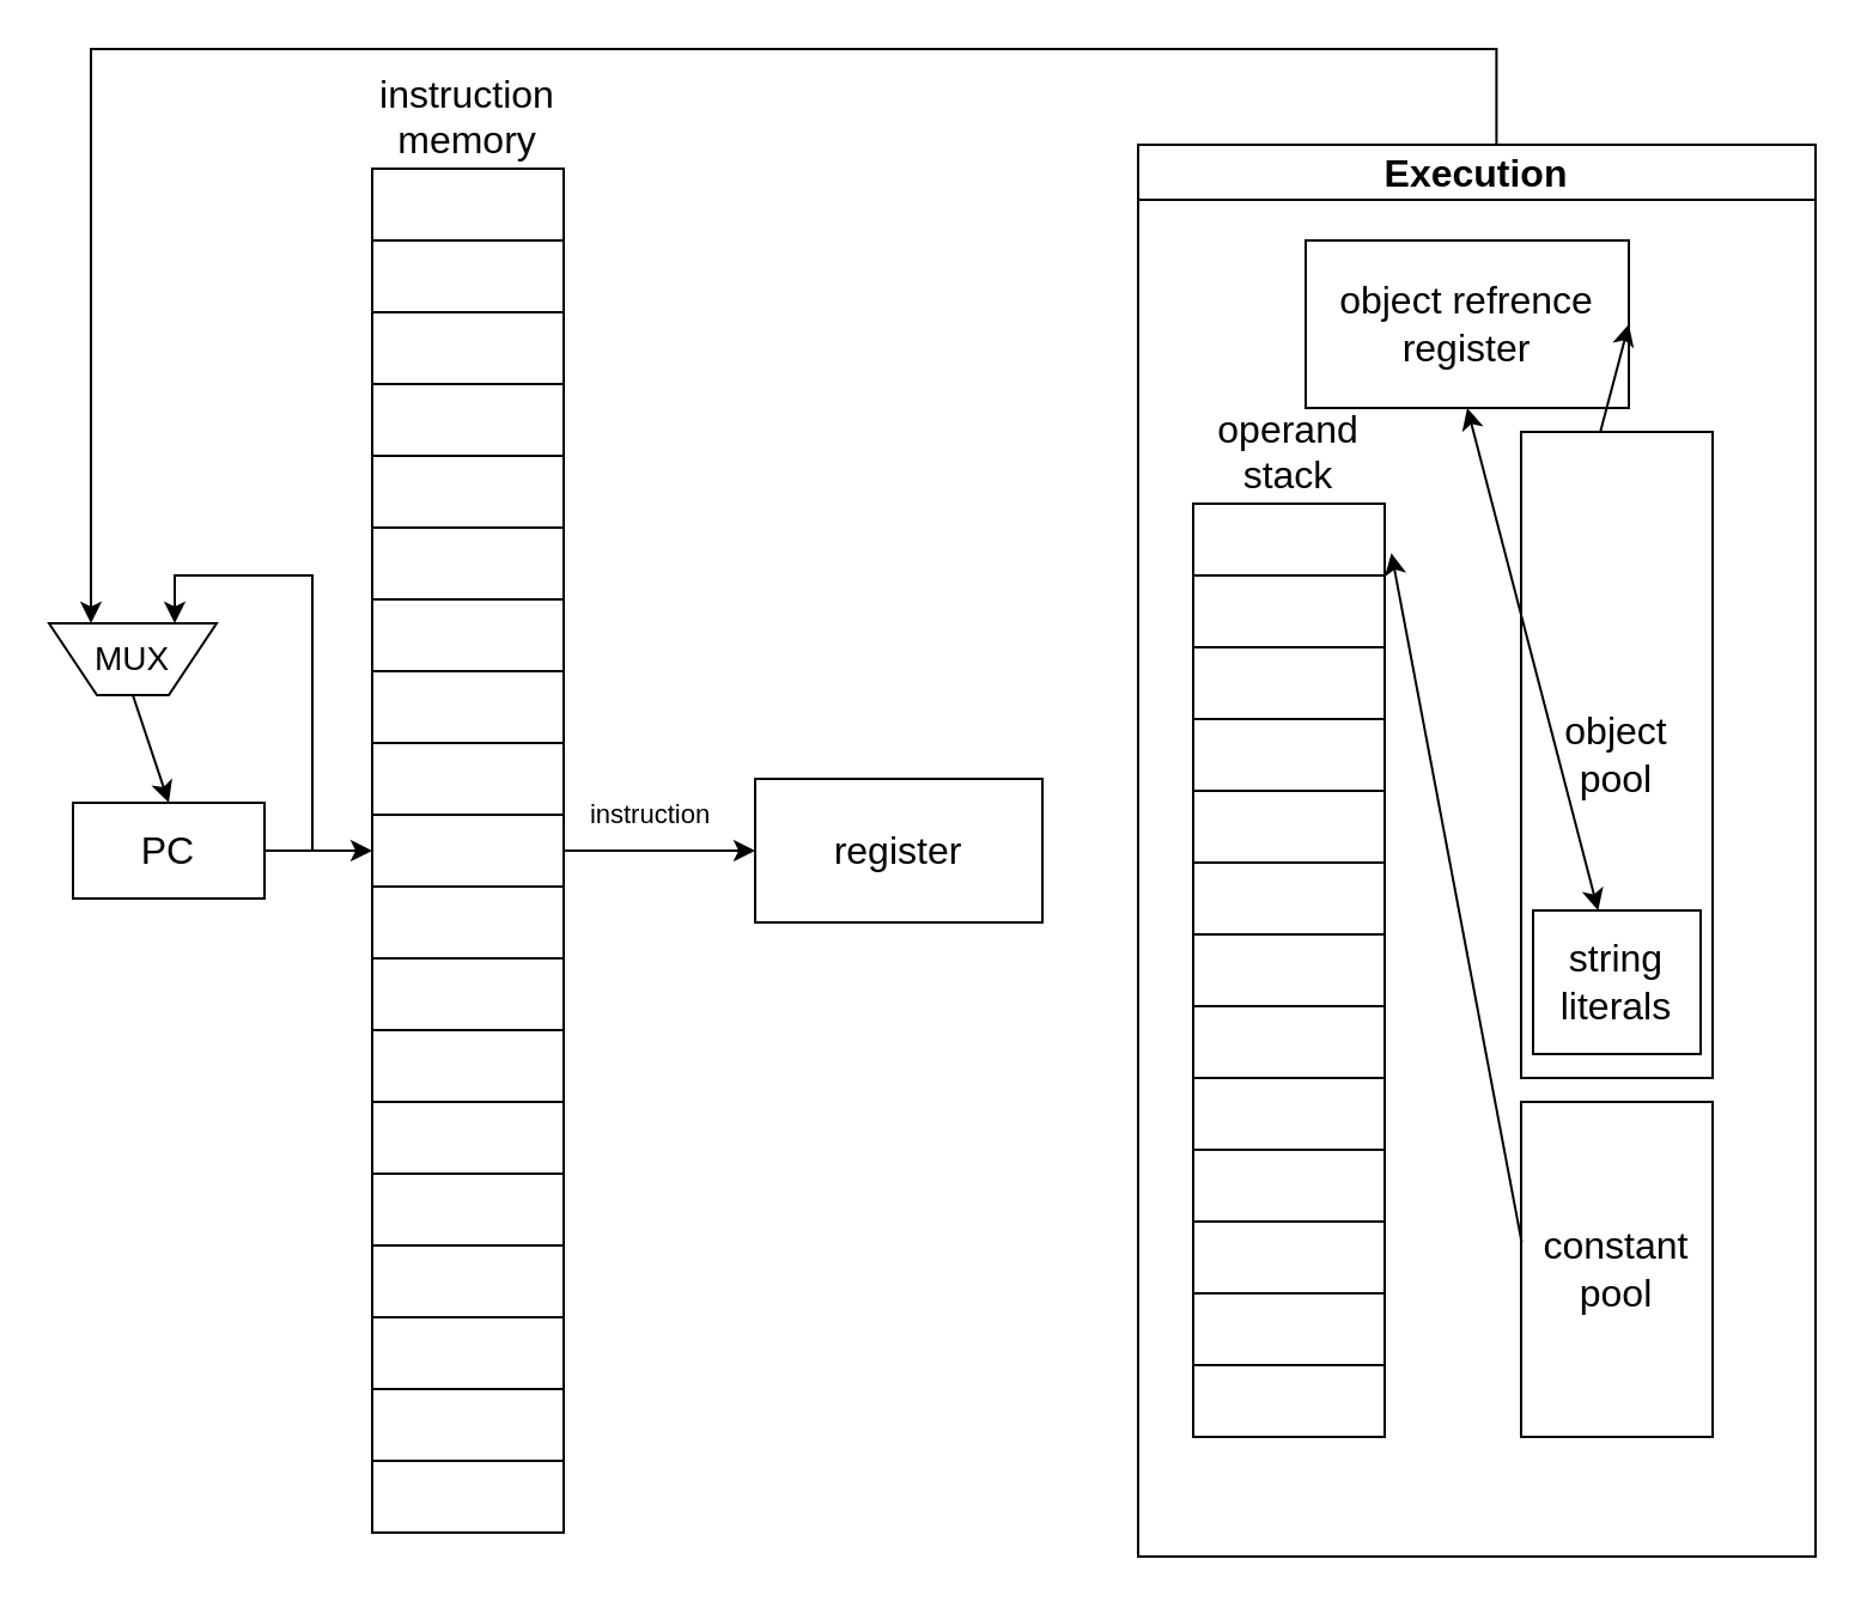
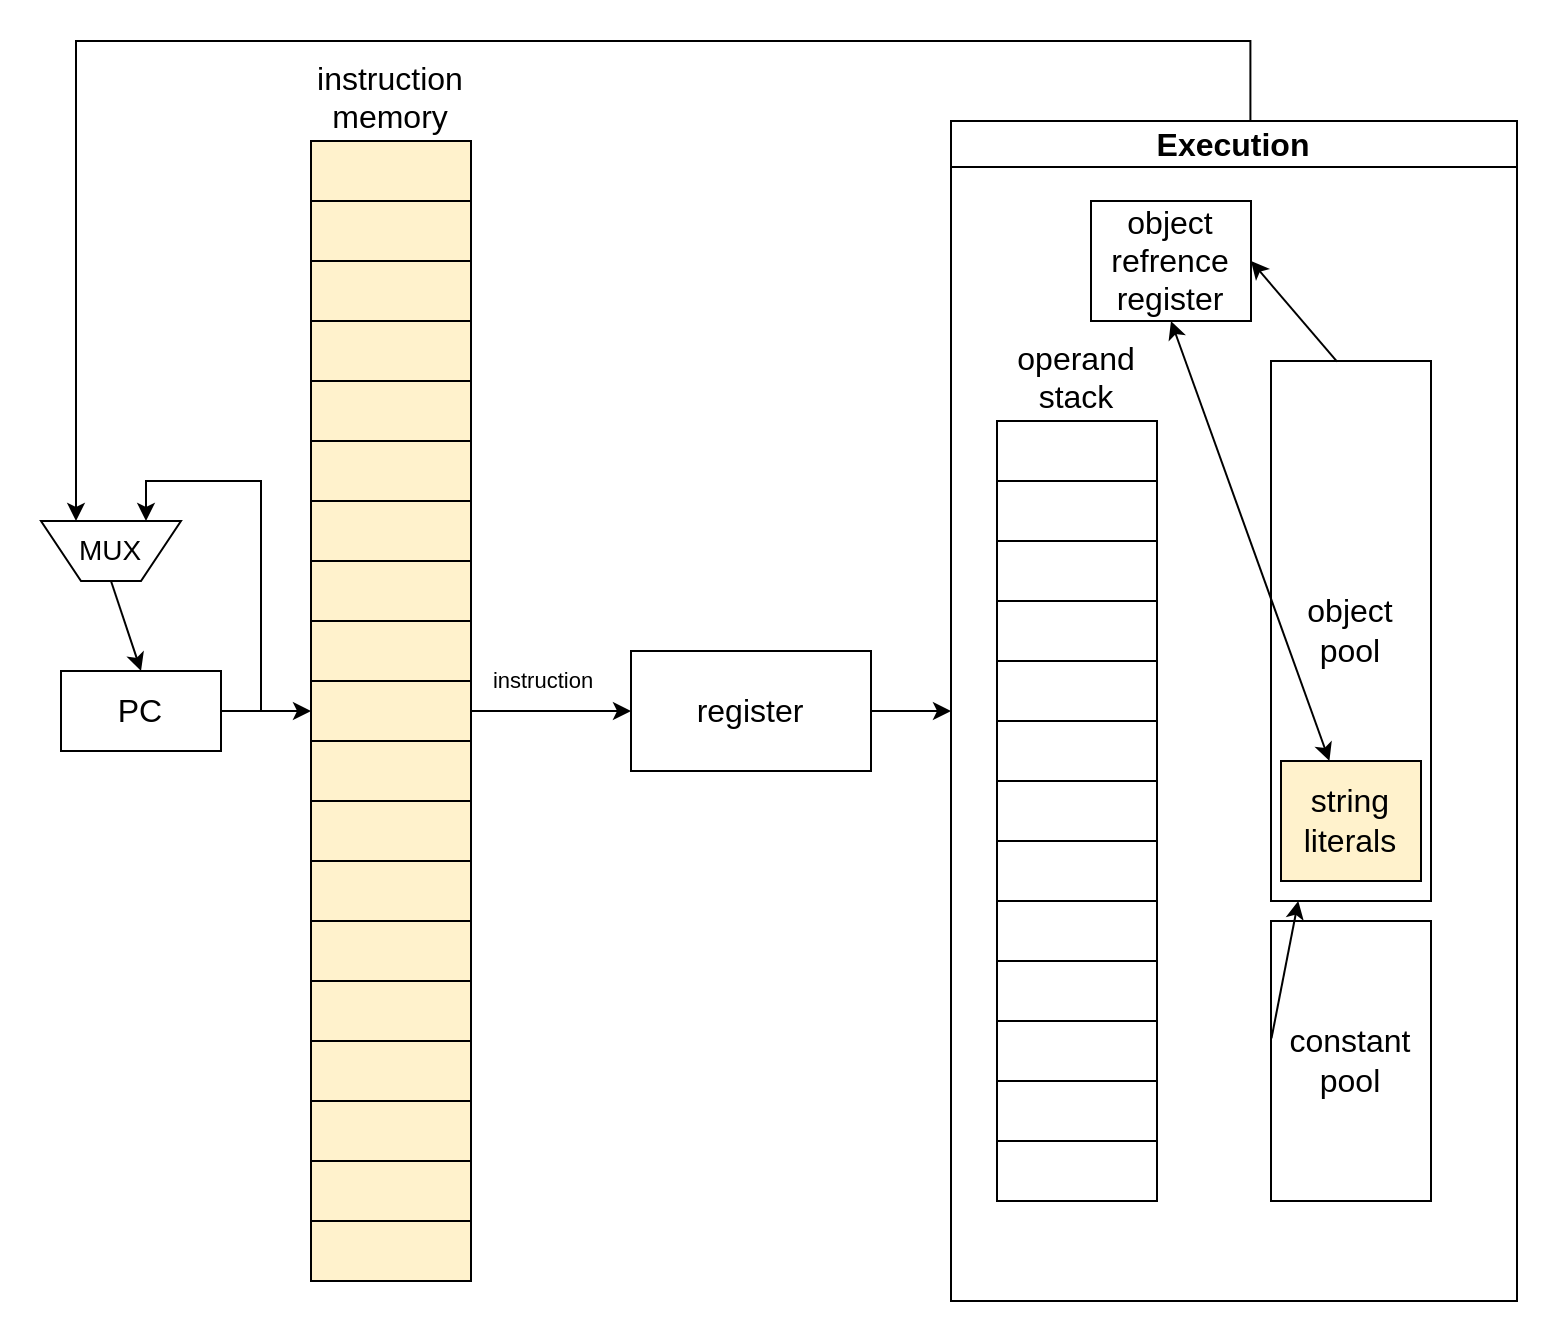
- <mxCell id="30" value="&lt;font style=&quot;font-size: 16px;&quot;&gt;object refrence&lt;br&gt;register&lt;br&gt;&lt;/font&gt;" style="rounded=0;whiteSpace=wrap;html=1;" vertex="1" parent="28"><mxGeometry x="70" y="40" width="135" height="70" as="geometry" /></mxCell>
+ <mxCell id="30" value="&lt;font style=&quot;font-size: 16px;&quot;&gt;object refrence&lt;br&gt;register&lt;br&gt;&lt;/font&gt;" style="rounded=0;whiteSpace=wrap;html=1;" vertex="1" parent="28"><mxGeometry x="70" y="40" width="80" height="60" as="geometry" /></mxCell>
- <mxCell id="6" value="&lt;font style=&quot;font-size: 16px;&quot;&gt;instruction memory&lt;/font&gt;" style="rounded=0;whiteSpace=wrap;html=1;labelPosition=center;verticalLabelPosition=top;align=center;verticalAlign=bottom;container=0;movable=1;resizable=1;rotatable=1;deletable=1;editable=1;locked=0;connectable=1;" vertex="1" parent="1"><mxGeometry x="155" y="70" width="80" height="570" as="geometry"><mxRectangle x="120" y="90" width="180" height="30" as="alternateBounds" /></mxGeometry></mxCell>
+ <mxCell id="6" value="&lt;font style=&quot;font-size: 16px;&quot;&gt;instruction memory&lt;/font&gt;" style="rounded=0;whiteSpace=wrap;html=1;labelPosition=center;verticalLabelPosition=top;align=center;verticalAlign=bottom;container=0;movable=1;resizable=1;rotatable=1;deletable=1;editable=1;locked=0;connectable=1;fillColor=#fff2cc;" vertex="1" parent="1"><mxGeometry x="155" y="70" width="80" height="570" as="geometry"><mxRectangle x="120" y="90" width="180" height="30" as="alternateBounds" /></mxGeometry></mxCell>
+ <mxCell id="25" value="" style="edgeStyle=orthogonalEdgeStyle;rounded=0;orthogonalLoop=1;jettySize=auto;html=1;" edge="1" parent="1" source="26" target="28"><mxGeometry relative="1" as="geometry"><mxPoint x="475" y="355" as="targetPoint" /></mxGeometry></mxCell>
- <mxCell id="45" value="" style="endArrow=classic;html=1;rounded=0;exitX=0.003;exitY=0.419;exitDx=0;exitDy=0;exitPerimeter=0;entryX=1.035;entryY=0.053;entryDx=0;entryDy=0;entryPerimeter=0;" edge="1" parent="28" source="32" target="29"><mxGeometry width="50" height="50" relative="1" as="geometry"><mxPoint x="-47" y="380" as="sourcePoint" /><mxPoint x="3" y="330" as="targetPoint" /></mxGeometry></mxCell>
+ <mxCell id="45" value="" style="endArrow=classic;html=1;rounded=0;exitX=0.003;exitY=0.419;exitDx=0;exitDy=0;exitPerimeter=0;" edge="1" parent="28" source="32" target="31"><mxGeometry width="50" height="50" relative="1" as="geometry"><mxPoint x="-47" y="380" as="sourcePoint" /><mxPoint x="3" y="330" as="targetPoint" /></mxGeometry></mxCell>
- <mxCell id="49" value="&lt;span style=&quot;font-size: 16px;&quot;&gt;string&lt;br&gt;literals&lt;br&gt;&lt;/span&gt;" style="rounded=0;whiteSpace=wrap;html=1;" vertex="1" parent="28"><mxGeometry x="165" y="320" width="70" height="60" as="geometry" /></mxCell>
+ <mxCell id="49" value="&lt;span style=&quot;font-size: 16px;&quot;&gt;string&lt;br&gt;literals&lt;br&gt;&lt;/span&gt;" style="rounded=0;whiteSpace=wrap;html=1;fillColor=#fff2cc;" vertex="1" parent="28"><mxGeometry x="165" y="320" width="70" height="60" as="geometry" /></mxCell>
